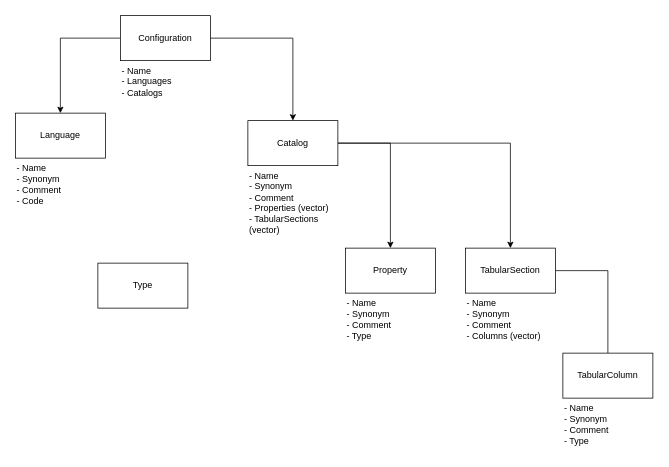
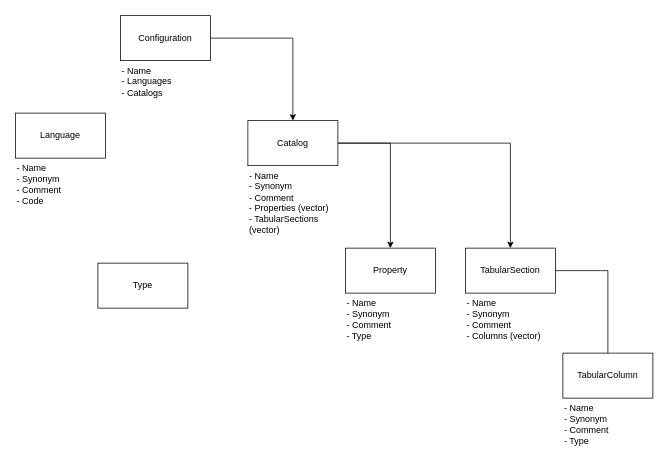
- <mxCell id="2" style="edgeStyle=orthogonalEdgeStyle;rounded=0;orthogonalLoop=1;jettySize=auto;html=1;" edge="1" parent="1" source="4" target="6"><mxGeometry relative="1" as="geometry" /></mxCell>
